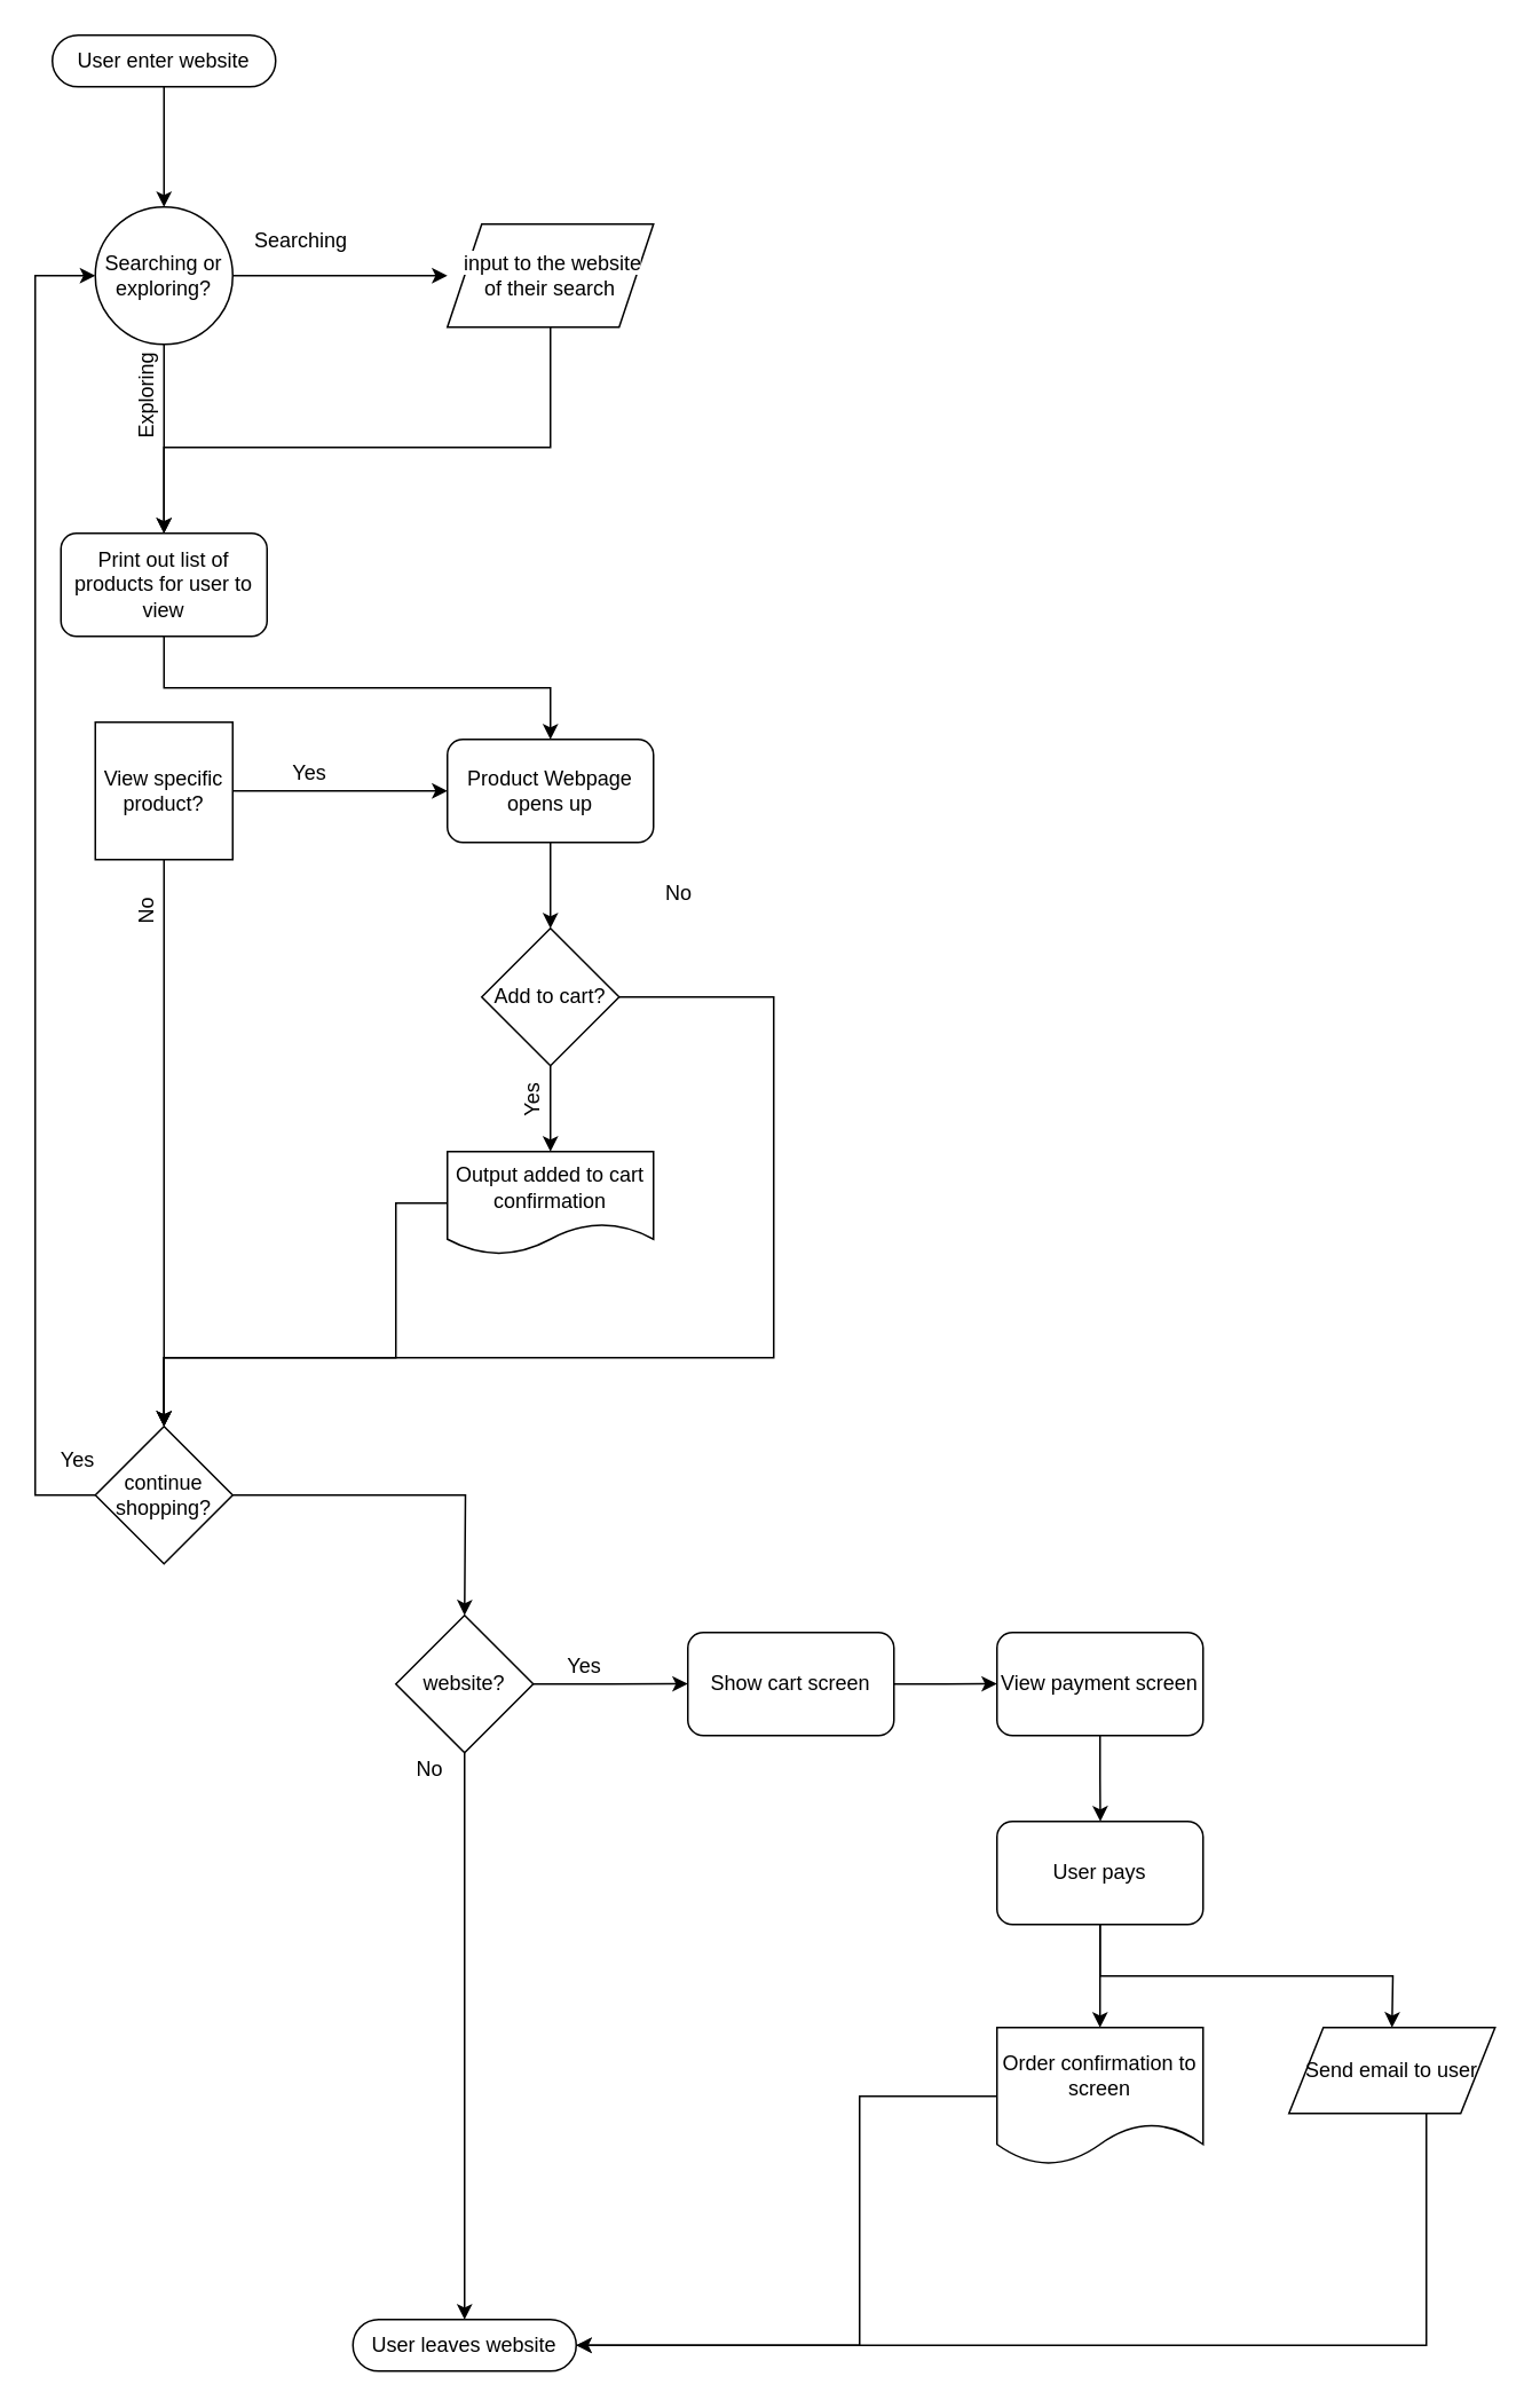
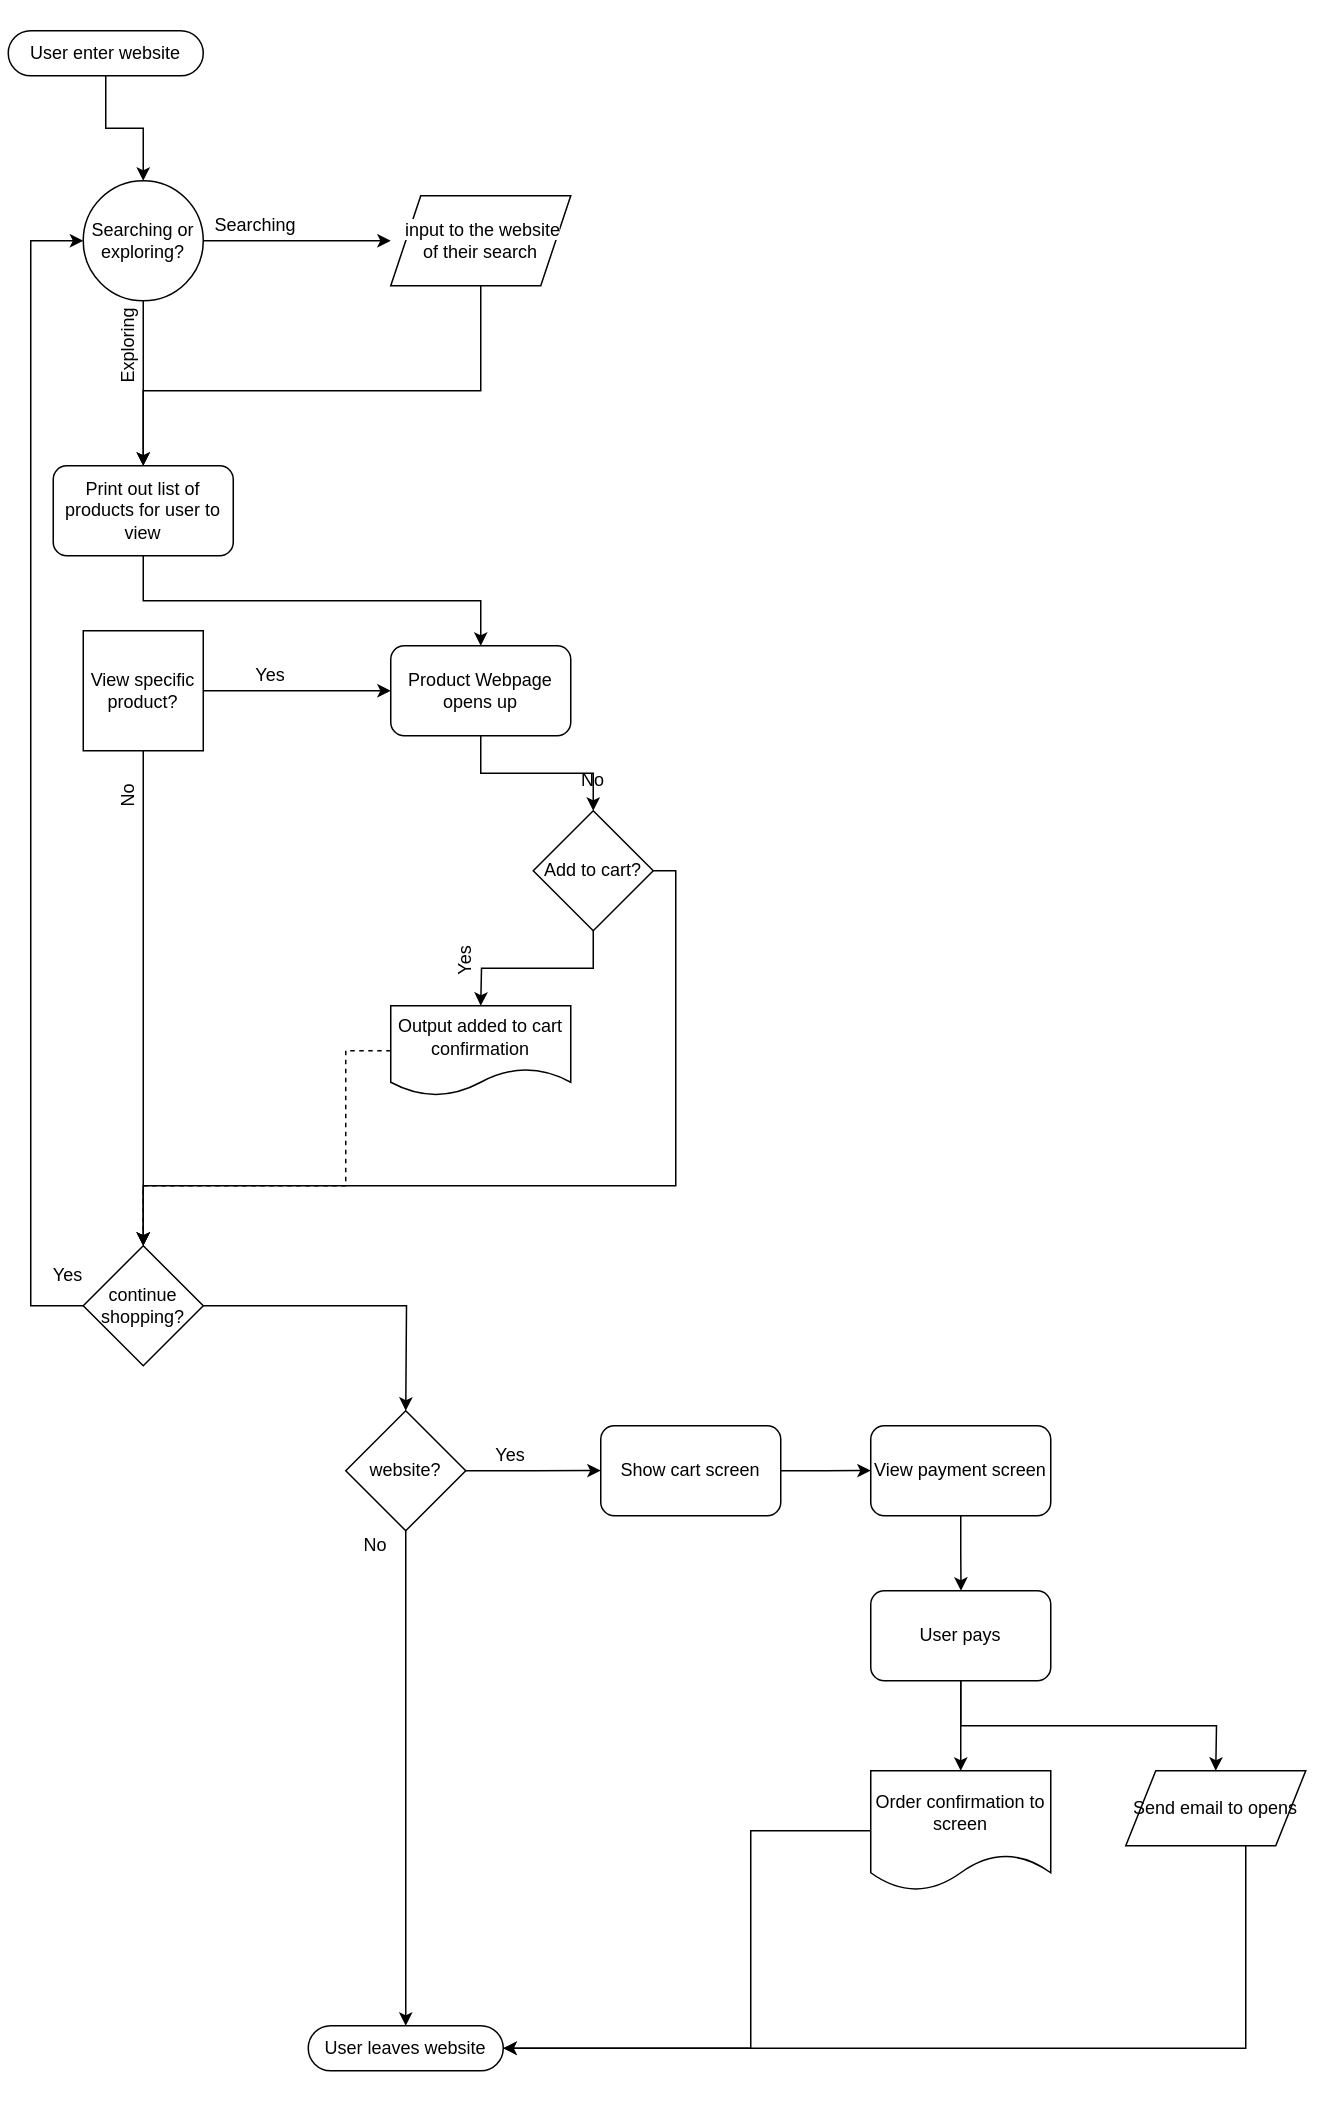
- <mxCell id="3" value="User enter website" style="rounded=1;whiteSpace=wrap;html=1;perimeterSpacing=0;arcSize=50;" vertex="1" parent="1"><mxGeometry x="30" y="20" width="130" height="30" as="geometry" /></mxCell>
+ <mxCell id="3" value="User enter website" style="rounded=1;whiteSpace=wrap;html=1;perimeterSpacing=0;arcSize=50;" vertex="1" parent="1"><mxGeometry x="5" y="20" width="130" height="30" as="geometry" /></mxCell>
- <mxCell id="7" value="Searching" style="text;html=1;strokeColor=none;fillColor=none;align=center;verticalAlign=middle;whiteSpace=wrap;rounded=0;" vertex="1" parent="1"><mxGeometry x="155" y="130" width="40" height="20" as="geometry" /></mxCell>
+ <mxCell id="7" value="Searching" style="text;html=1;strokeColor=none;fillColor=none;align=center;verticalAlign=middle;whiteSpace=wrap;rounded=0;" vertex="1" parent="1"><mxGeometry x="150" y="140" width="40" height="20" as="geometry" /></mxCell>
- <mxCell id="21" value="Add to cart?" style="rhombus;whiteSpace=wrap;html=1;" vertex="1" parent="1"><mxGeometry x="280" y="540" width="80" height="80" as="geometry" /></mxCell>
+ <mxCell id="21" value="Add to cart?" style="rhombus;whiteSpace=wrap;html=1;" vertex="1" parent="1"><mxGeometry x="355" y="540" width="80" height="80" as="geometry" /></mxCell>
- <mxCell id="22" style="edgeStyle=orthogonalEdgeStyle;rounded=0;orthogonalLoop=1;jettySize=auto;html=1;entryX=0.5;entryY=0;entryDx=0;entryDy=0;" edge="1" parent="1" source="23" target="29"><mxGeometry relative="1" as="geometry"><Array as="points"><mxPoint x="230" y="700" /><mxPoint x="230" y="790" /><mxPoint x="95" y="790" /></Array></mxGeometry></mxCell>
+ <mxCell id="22" style="edgeStyle=orthogonalEdgeStyle;rounded=0;orthogonalLoop=1;jettySize=auto;html=1;entryX=0.5;entryY=0;entryDx=0;entryDy=0;dashed=1;" edge="1" parent="1" source="23" target="29"><mxGeometry relative="1" as="geometry"><Array as="points"><mxPoint x="230" y="700" /><mxPoint x="230" y="790" /><mxPoint x="95" y="790" /></Array></mxGeometry></mxCell>
- <mxCell id="47" value="Send email to user" style="shape=parallelogram;perimeter=parallelogramPerimeter;whiteSpace=wrap;html=1;fixedSize=1;" vertex="1" parent="1"><mxGeometry x="750" y="1180" width="120" height="50" as="geometry" /></mxCell>
+ <mxCell id="47" value="Send email to opens" style="shape=parallelogram;perimeter=parallelogramPerimeter;whiteSpace=wrap;html=1;fixedSize=1;" vertex="1" parent="1"><mxGeometry x="750" y="1180" width="120" height="50" as="geometry" /></mxCell>
